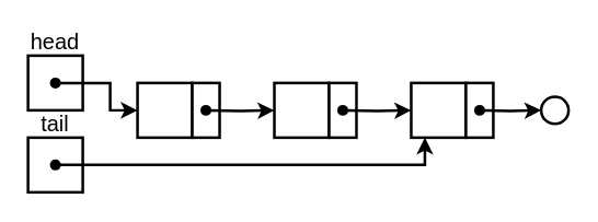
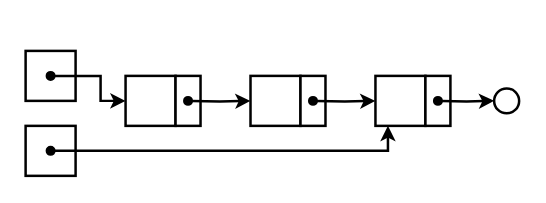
- <mxCell id="5" value="head" style="text;html=1;strokeColor=none;fillColor=none;align=center;verticalAlign=middle;whiteSpace=wrap;rounded=0;fontSize=16;" parent="3" vertex="1"><mxGeometry width="40" height="20" as="geometry" /></mxCell>
- <mxCell id="23" value="tail" style="text;html=1;strokeColor=none;fillColor=none;align=center;verticalAlign=middle;whiteSpace=wrap;rounded=0;fontSize=16;" vertex="1" parent="21"><mxGeometry width="40" height="20" as="geometry" /></mxCell>
